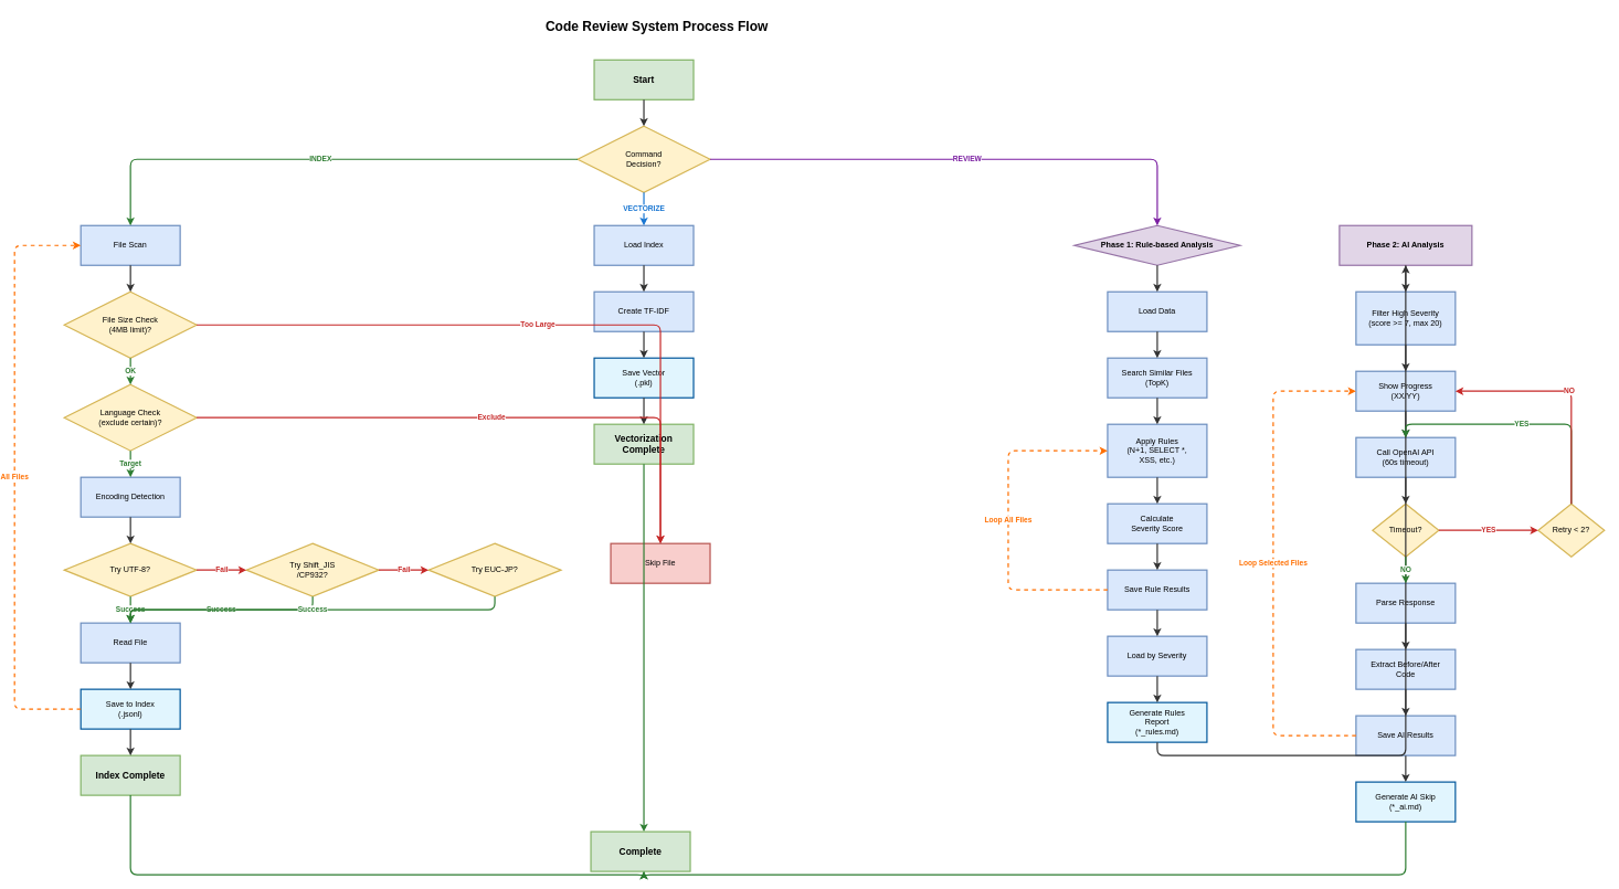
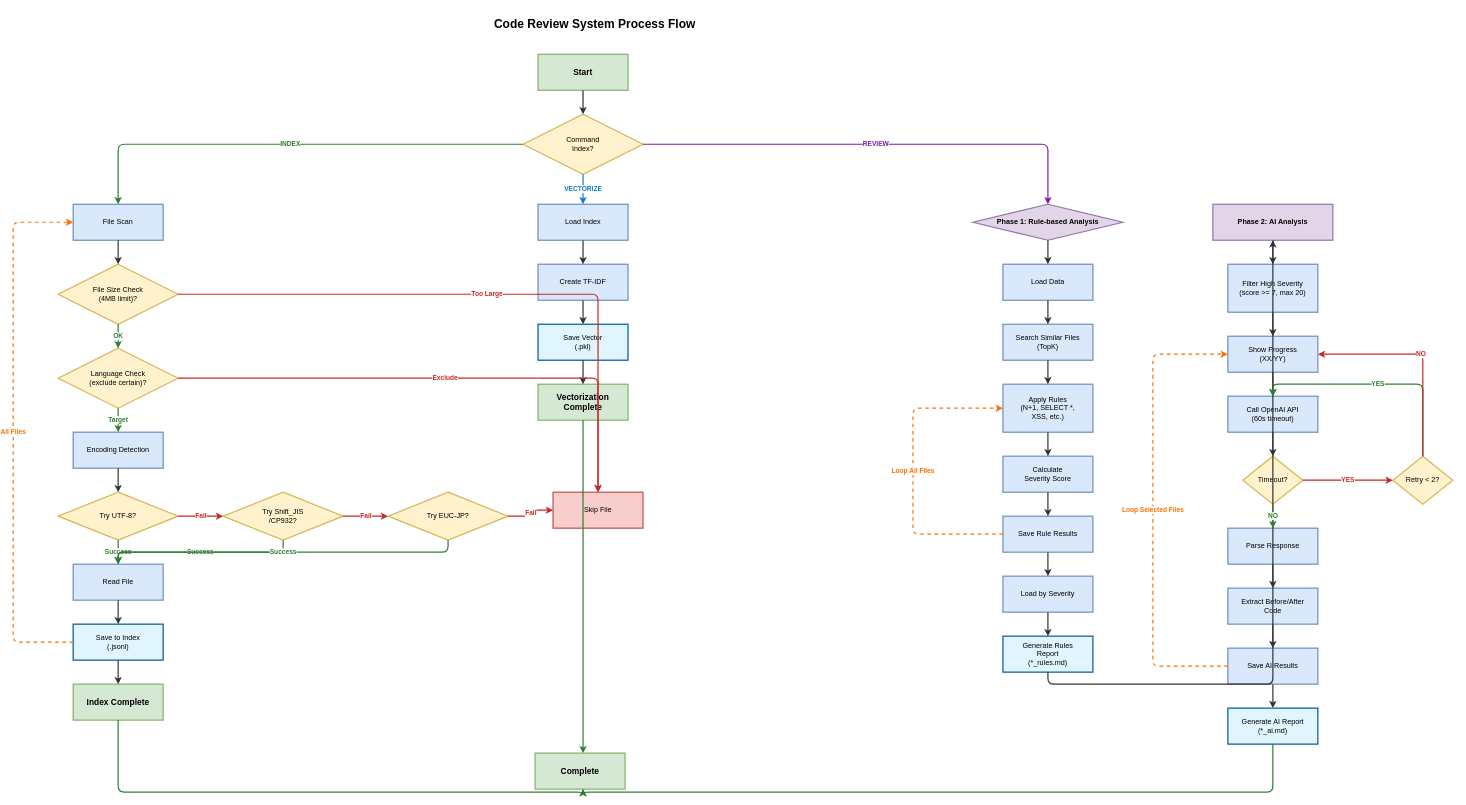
- <mxCell id="4" value="Command&#10;Decision?" style="rhombus;whiteSpace=wrap;html=1;spacing=10;fillColor=#fff2cc;strokeColor=#d6b656;fontColor=#000000;strokeWidth=2;fontSize=12" vertex="1" parent="1"><mxGeometry x="870" y="190" width="200" height="100" as="geometry" /></mxCell>
+ <mxCell id="4" value="Command&#10;Index?" style="rhombus;whiteSpace=wrap;html=1;spacing=10;fillColor=#fff2cc;strokeColor=#d6b656;fontColor=#000000;strokeWidth=2;fontSize=12" vertex="1" parent="1"><mxGeometry x="870" y="190" width="200" height="100" as="geometry" /></mxCell>
+ <mxCell id="49" value="Fail" style="endArrow=classic;html=1;strokeColor=#c62828;strokeWidth=2;fontColor=#c62828;fontSize=11;fontStyle=1;labelBackgroundColor=#FFFFFF;labelBorderColor=none;edgeStyle=orthogonalEdgeStyle" edge="1" parent="1" source="11" target="15"><mxGeometry relative="1" as="geometry" /></mxCell>
- <mxCell id="37" value="Generate AI Skip&#10;(*_ai.md)" style="rounded=0;whiteSpace=wrap;html=1;spacing=10;spacingTop=10;spacingLeft=10;spacingRight=10;spacingBottom=10;fillColor=#e1f5fe;strokeColor=#01579b;fontColor=#000000;strokeWidth=2;fontSize=12" vertex="1" parent="1"><mxGeometry x="2045" y="1180" width="150" height="60" as="geometry" /></mxCell>
+ <mxCell id="37" value="Generate AI Report&#10;(*_ai.md)" style="rounded=0;whiteSpace=wrap;html=1;spacing=10;spacingTop=10;spacingLeft=10;spacingRight=10;spacingBottom=10;fillColor=#e1f5fe;strokeColor=#01579b;fontColor=#000000;strokeWidth=2;fontSize=12" vertex="1" parent="1"><mxGeometry x="2045" y="1180" width="150" height="60" as="geometry" /></mxCell>
